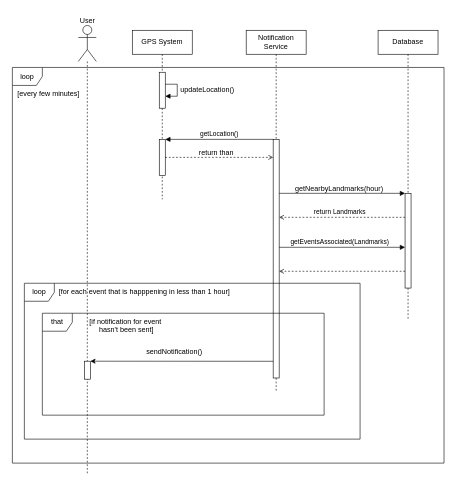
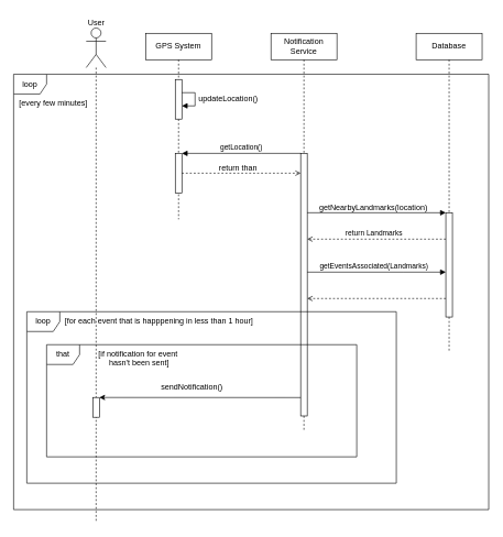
- <mxCell id="19" value="getNearbyLandmarks(hour)" style="text;html=1;align=center;verticalAlign=middle;resizable=0;points=[];autosize=1;strokeColor=none;fillColor=none;" vertex="1" parent="11"><mxGeometry x="450" y="188" width="190" height="30" as="geometry" /></mxCell>
+ <mxCell id="19" value="getNearbyLandmarks(location)" style="text;html=1;align=center;verticalAlign=middle;resizable=0;points=[];autosize=1;strokeColor=none;fillColor=none;" vertex="1" parent="11"><mxGeometry x="450" y="188" width="190" height="30" as="geometry" /></mxCell>
